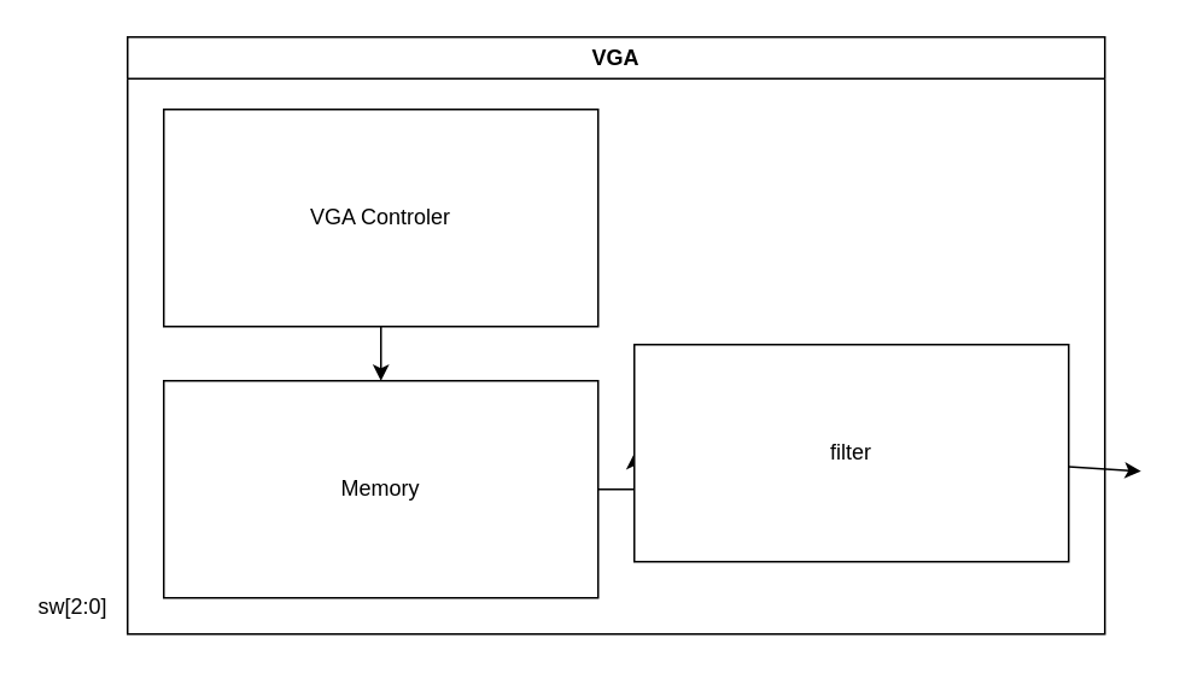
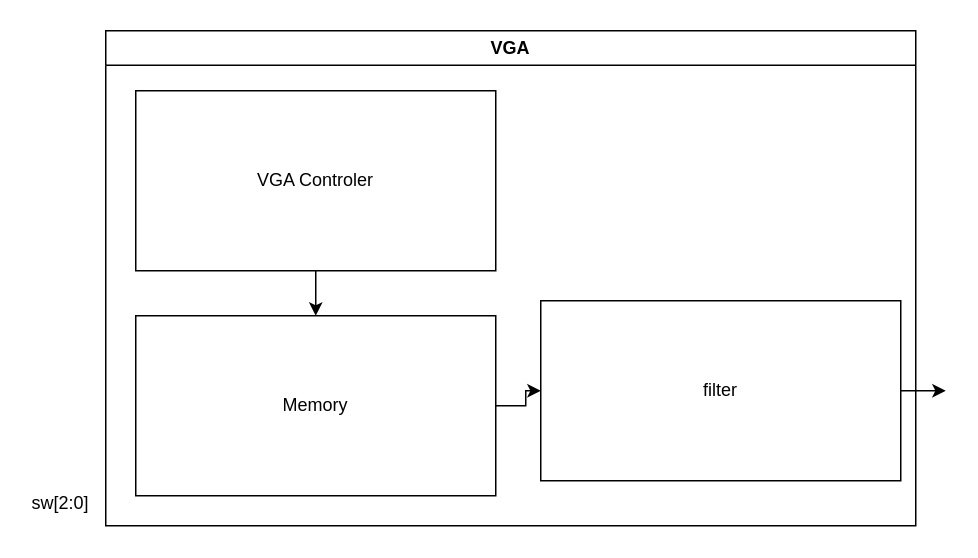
- <mxCell id="7" value="filter" style="rounded=0;whiteSpace=wrap;html=1;" vertex="1" parent="2"><mxGeometry x="280" y="170" width="240" height="120" as="geometry" /></mxCell>
+ <mxCell id="7" value="filter" style="rounded=0;whiteSpace=wrap;html=1;" vertex="1" parent="2"><mxGeometry x="290" y="180" width="240" height="120" as="geometry" /></mxCell>
